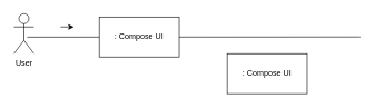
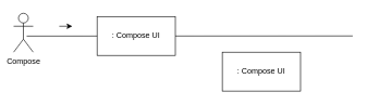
- <mxCell id="2" value="User&lt;br&gt;" style="shape=umlActor;verticalLabelPosition=bottom;verticalAlign=top;html=1;outlineConnect=0;" parent="1" vertex="1"><mxGeometry x="20" y="20" width="30" height="60" as="geometry" /></mxCell>
+ <mxCell id="2" value="Compose&lt;br&gt;" style="shape=umlActor;verticalLabelPosition=bottom;verticalAlign=top;html=1;outlineConnect=0;" parent="1" vertex="1"><mxGeometry x="20" y="20" width="30" height="60" as="geometry" /></mxCell>
